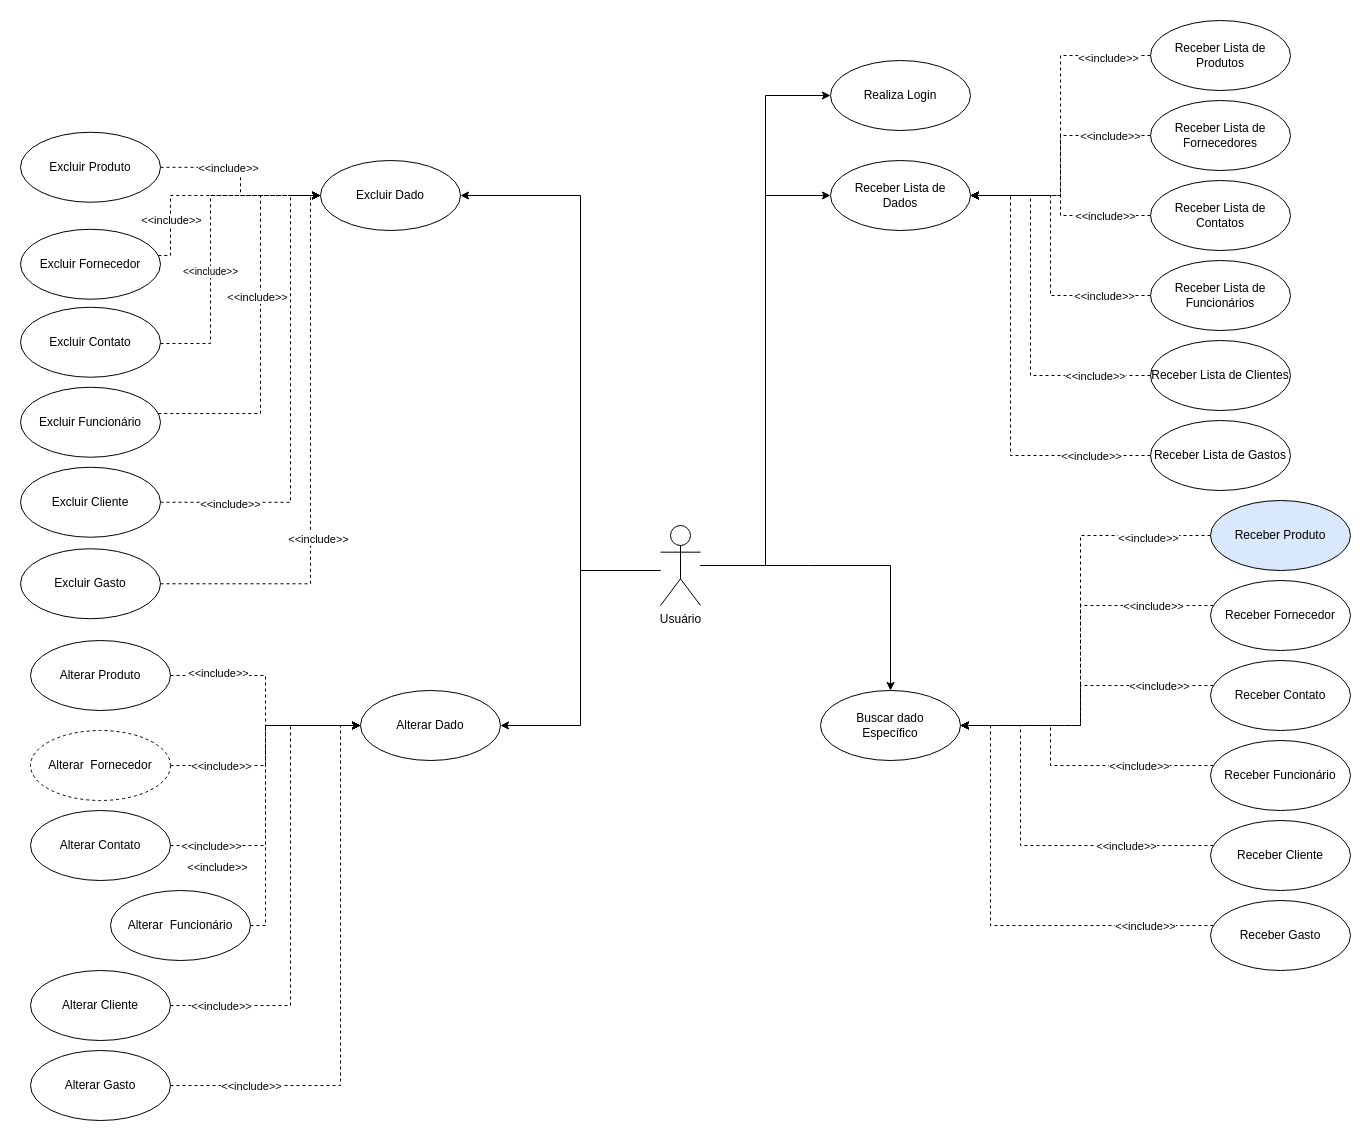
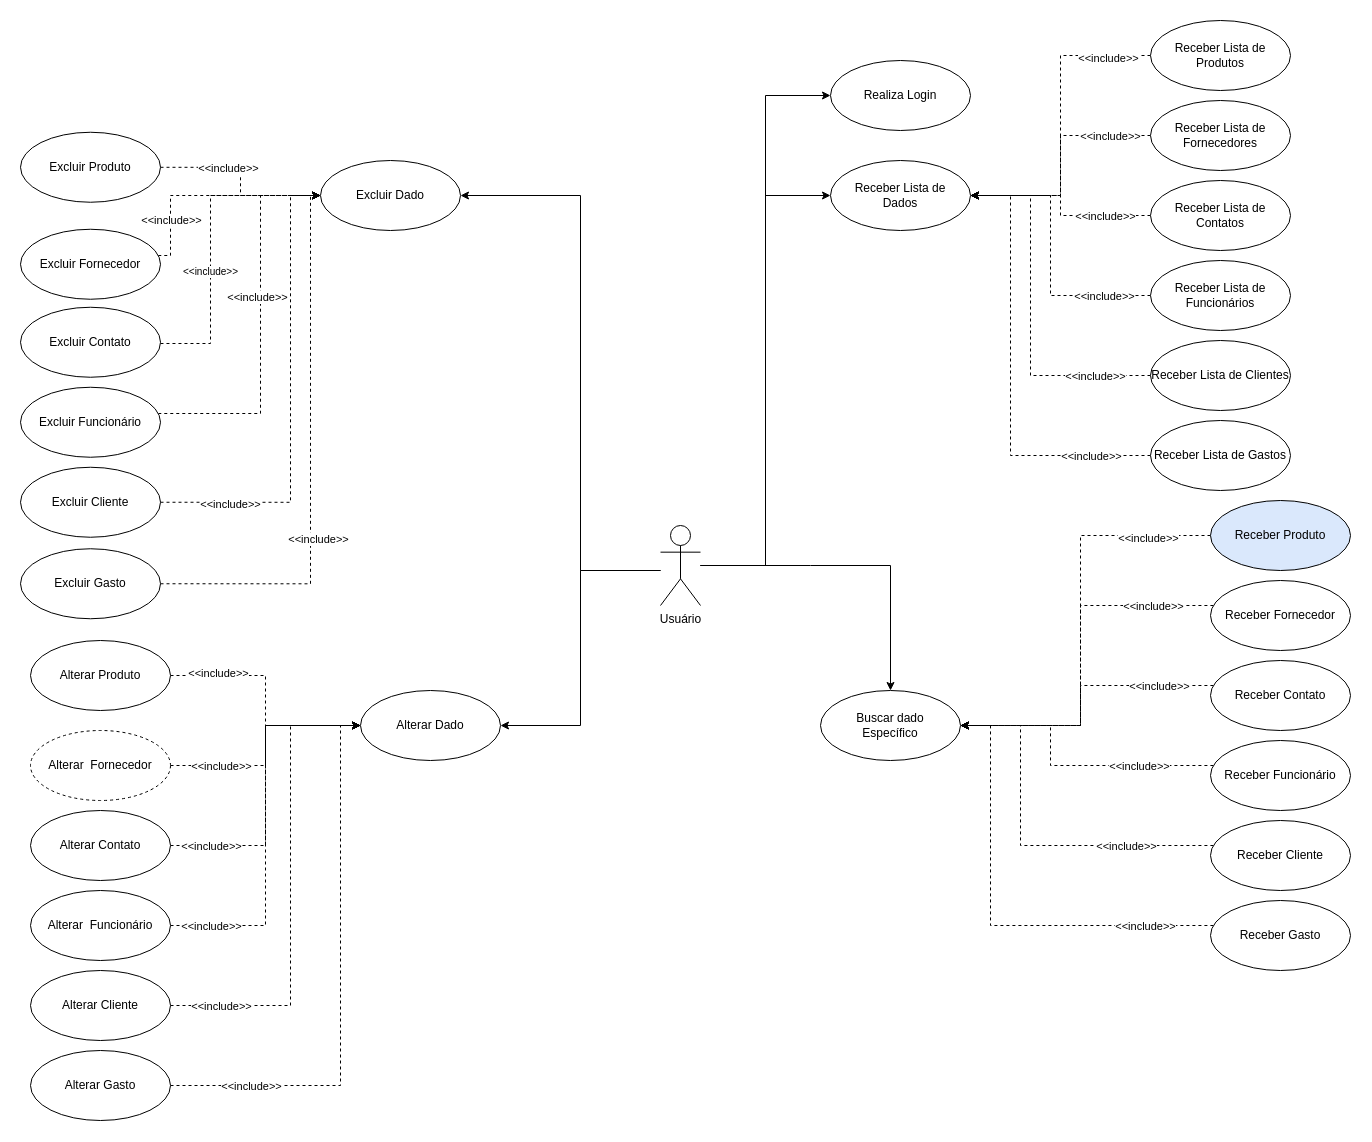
- <mxCell id="79" value="Alterar&amp;nbsp;&amp;nbsp;Funcionário" style="ellipse;whiteSpace=wrap;html=1;" vertex="1" parent="1"><mxGeometry x="110" y="890" width="140" height="70" as="geometry" /></mxCell>
+ <mxCell id="79" value="Alterar&amp;nbsp;&amp;nbsp;Funcionário" style="ellipse;whiteSpace=wrap;html=1;" vertex="1" parent="1"><mxGeometry x="30" y="890" width="140" height="70" as="geometry" /></mxCell>
